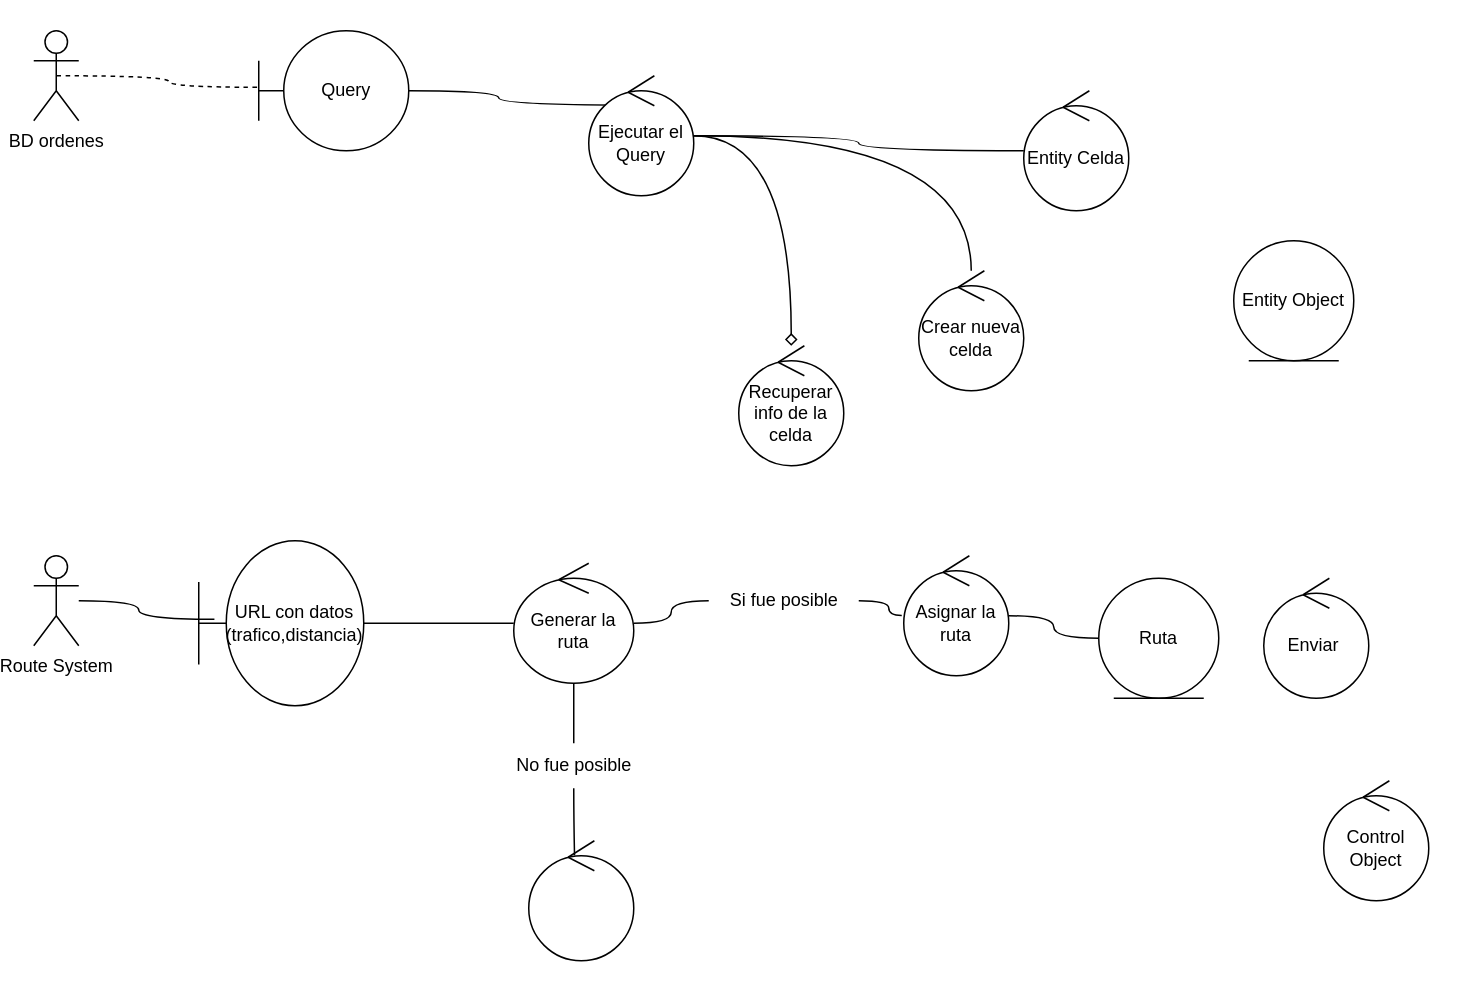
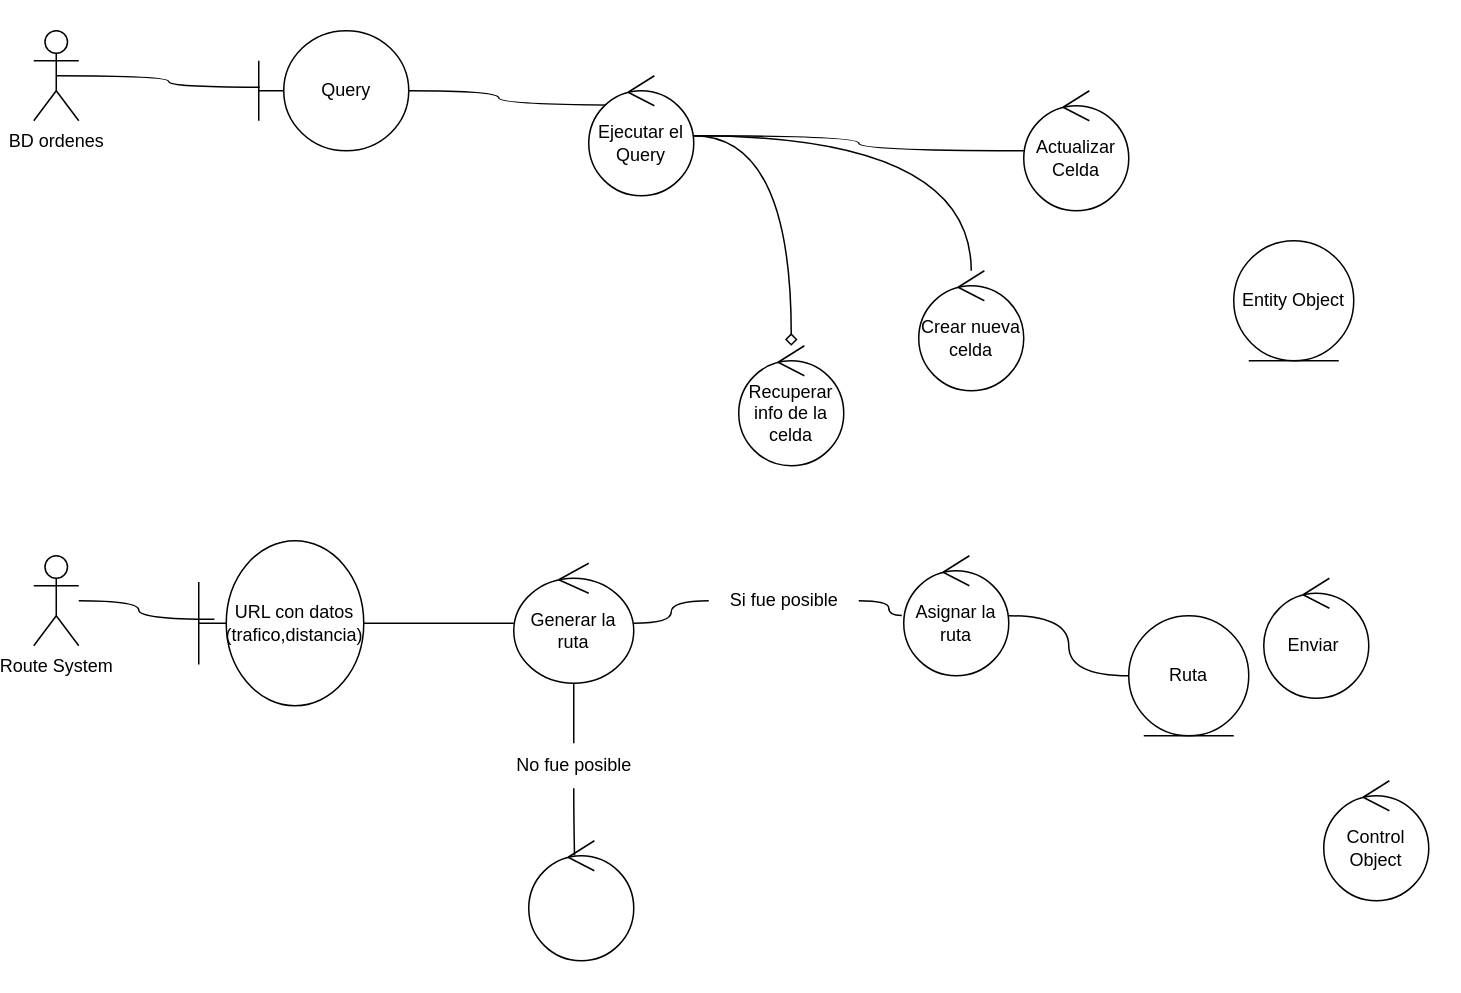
- <mxCell id="2" style="rounded=0;orthogonalLoop=1;jettySize=auto;html=1;exitX=0.5;exitY=0.5;exitDx=0;exitDy=0;exitPerimeter=0;entryX=0.006;entryY=0.471;entryDx=0;entryDy=0;entryPerimeter=0;edgeStyle=orthogonalEdgeStyle;endArrow=none;endFill=0;curved=1;dashed=1;" parent="1" source="3" target="5" edge="1"><mxGeometry relative="1" as="geometry" /></mxCell>
+ <mxCell id="2" style="rounded=0;orthogonalLoop=1;jettySize=auto;html=1;exitX=0.5;exitY=0.5;exitDx=0;exitDy=0;exitPerimeter=0;entryX=0.006;entryY=0.471;entryDx=0;entryDy=0;entryPerimeter=0;edgeStyle=orthogonalEdgeStyle;endArrow=none;endFill=0;curved=1;" parent="1" source="3" target="5" edge="1"><mxGeometry relative="1" as="geometry" /></mxCell>
- <mxCell id="12" value="Entity Celda&lt;br&gt;" style="ellipse;shape=umlControl;whiteSpace=wrap;html=1;" vertex="1" parent="1"><mxGeometry x="680" y="60" width="70" height="80" as="geometry" /></mxCell>
+ <mxCell id="12" value="Actualizar Celda&lt;br&gt;" style="ellipse;shape=umlControl;whiteSpace=wrap;html=1;" vertex="1" parent="1"><mxGeometry x="680" y="60" width="70" height="80" as="geometry" /></mxCell>
- <mxCell id="27" value="Ruta" style="ellipse;shape=umlEntity;whiteSpace=wrap;html=1;" vertex="1" parent="1"><mxGeometry x="730" y="385" width="80" height="80" as="geometry" /></mxCell>
+ <mxCell id="27" value="Ruta" style="ellipse;shape=umlEntity;whiteSpace=wrap;html=1;" vertex="1" parent="1"><mxGeometry x="750" y="410" width="80" height="80" as="geometry" /></mxCell>
